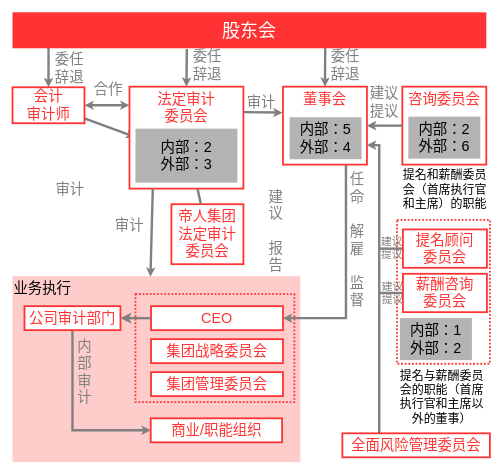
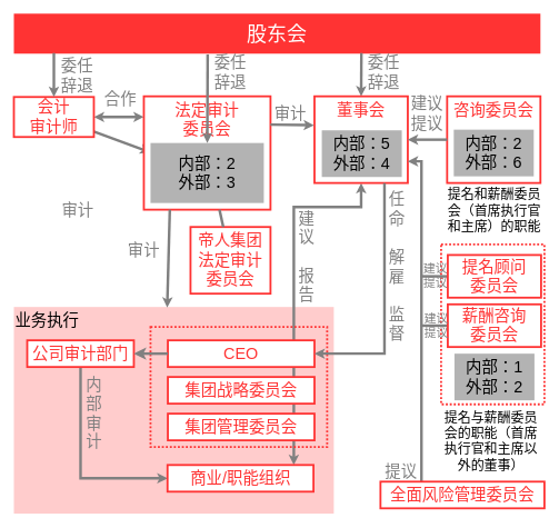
- <mxCell id="59" value="" style="endArrow=classic;html=1;fontSize=24;fontColor=#FF3333;endSize=3;startSize=10;jumpSize=8;strokeWidth=4;strokeColor=#808080;entryX=0.5;entryY=0;entryDx=0;entryDy=0;exitX=0.368;exitY=1.02;exitDx=0;exitDy=0;exitPerimeter=0;" edge="1" parent="1" source="5" target="19"><mxGeometry width="50" height="50" relative="1" as="geometry"><mxPoint x="310" y="83" as="sourcePoint" /><mxPoint x="280" y="176" as="targetPoint" /></mxGeometry></mxCell>
+ <mxCell id="59" value="" style="endArrow=classic;html=1;fontSize=24;fontColor=#FF3333;endSize=3;startSize=10;jumpSize=8;strokeWidth=4;strokeColor=#808080;exitX=0.368;exitY=1.02;exitDx=0;exitDy=0;exitPerimeter=0;" edge="1" parent="1" source="5" target="20"><mxGeometry width="50" height="50" relative="1" as="geometry"><mxPoint x="310" y="83" as="sourcePoint" /><mxPoint x="280" y="176" as="targetPoint" /></mxGeometry></mxCell>
+ <mxCell id="4" style="edgeStyle=orthogonalEdgeStyle;rounded=0;jumpSize=8;orthogonalLoop=1;jettySize=auto;html=1;startArrow=classic;startFill=1;startSize=3;endArrow=classic;endFill=1;endSize=3;strokeColor=#808080;strokeWidth=4;fontSize=24;fontColor=#000000;" edge="1" parent="1" source="15" target="42"><mxGeometry relative="1" as="geometry"><Array as="points"><mxPoint x="541" y="310" /><mxPoint x="440" y="310" /></Array></mxGeometry></mxCell>
- <mxCell id="52" value="内部：1&lt;br&gt;外部：2" style="rounded=0;whiteSpace=wrap;html=1;strokeColor=none;strokeWidth=3;fillColor=#B3B3B3;fontSize=24;fontColor=#000000;" vertex="1" parent="1"><mxGeometry x="666" y="530" width="120" height="70" as="geometry" /></mxCell>
+ <mxCell id="52" value="内部：1&lt;br&gt;外部：2" style="rounded=0;whiteSpace=wrap;html=1;strokeColor=none;strokeWidth=3;fillColor=#B3B3B3;fontSize=24;fontColor=#000000;" vertex="1" parent="1"><mxGeometry x="681" y="530" width="120" height="70" as="geometry" /></mxCell>
+ <mxCell id="57" value="提议" style="text;html=1;strokeColor=none;fillColor=none;align=center;verticalAlign=middle;whiteSpace=wrap;rounded=0;fontSize=24;fontColor=#808080;" vertex="1" parent="1"><mxGeometry x="570" y="692" width="62" height="30" as="geometry" /></mxCell>
